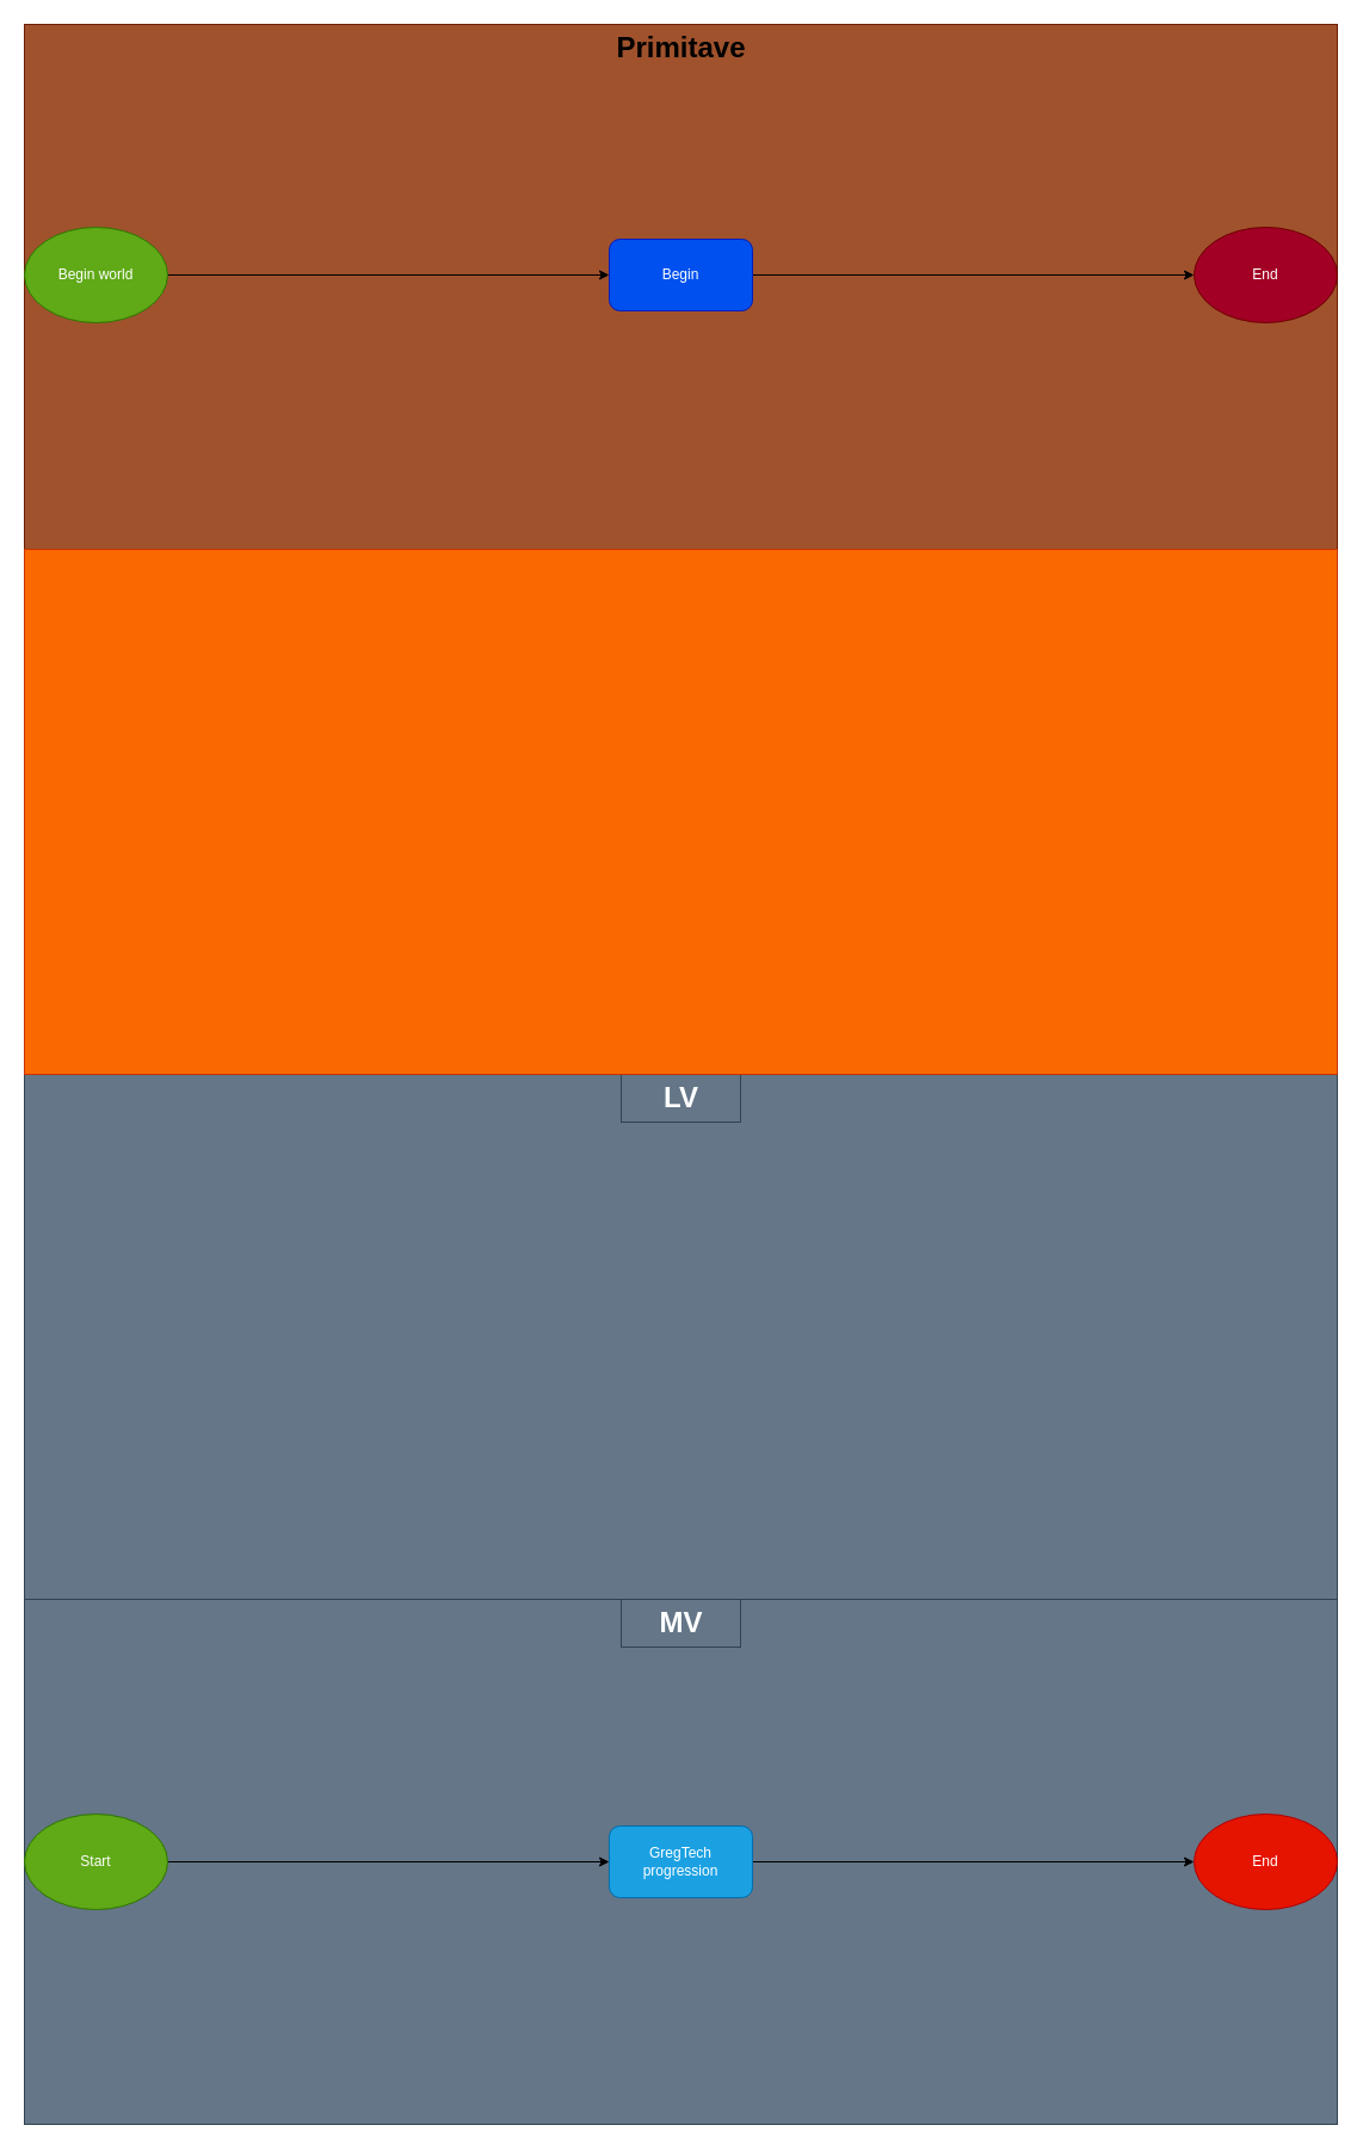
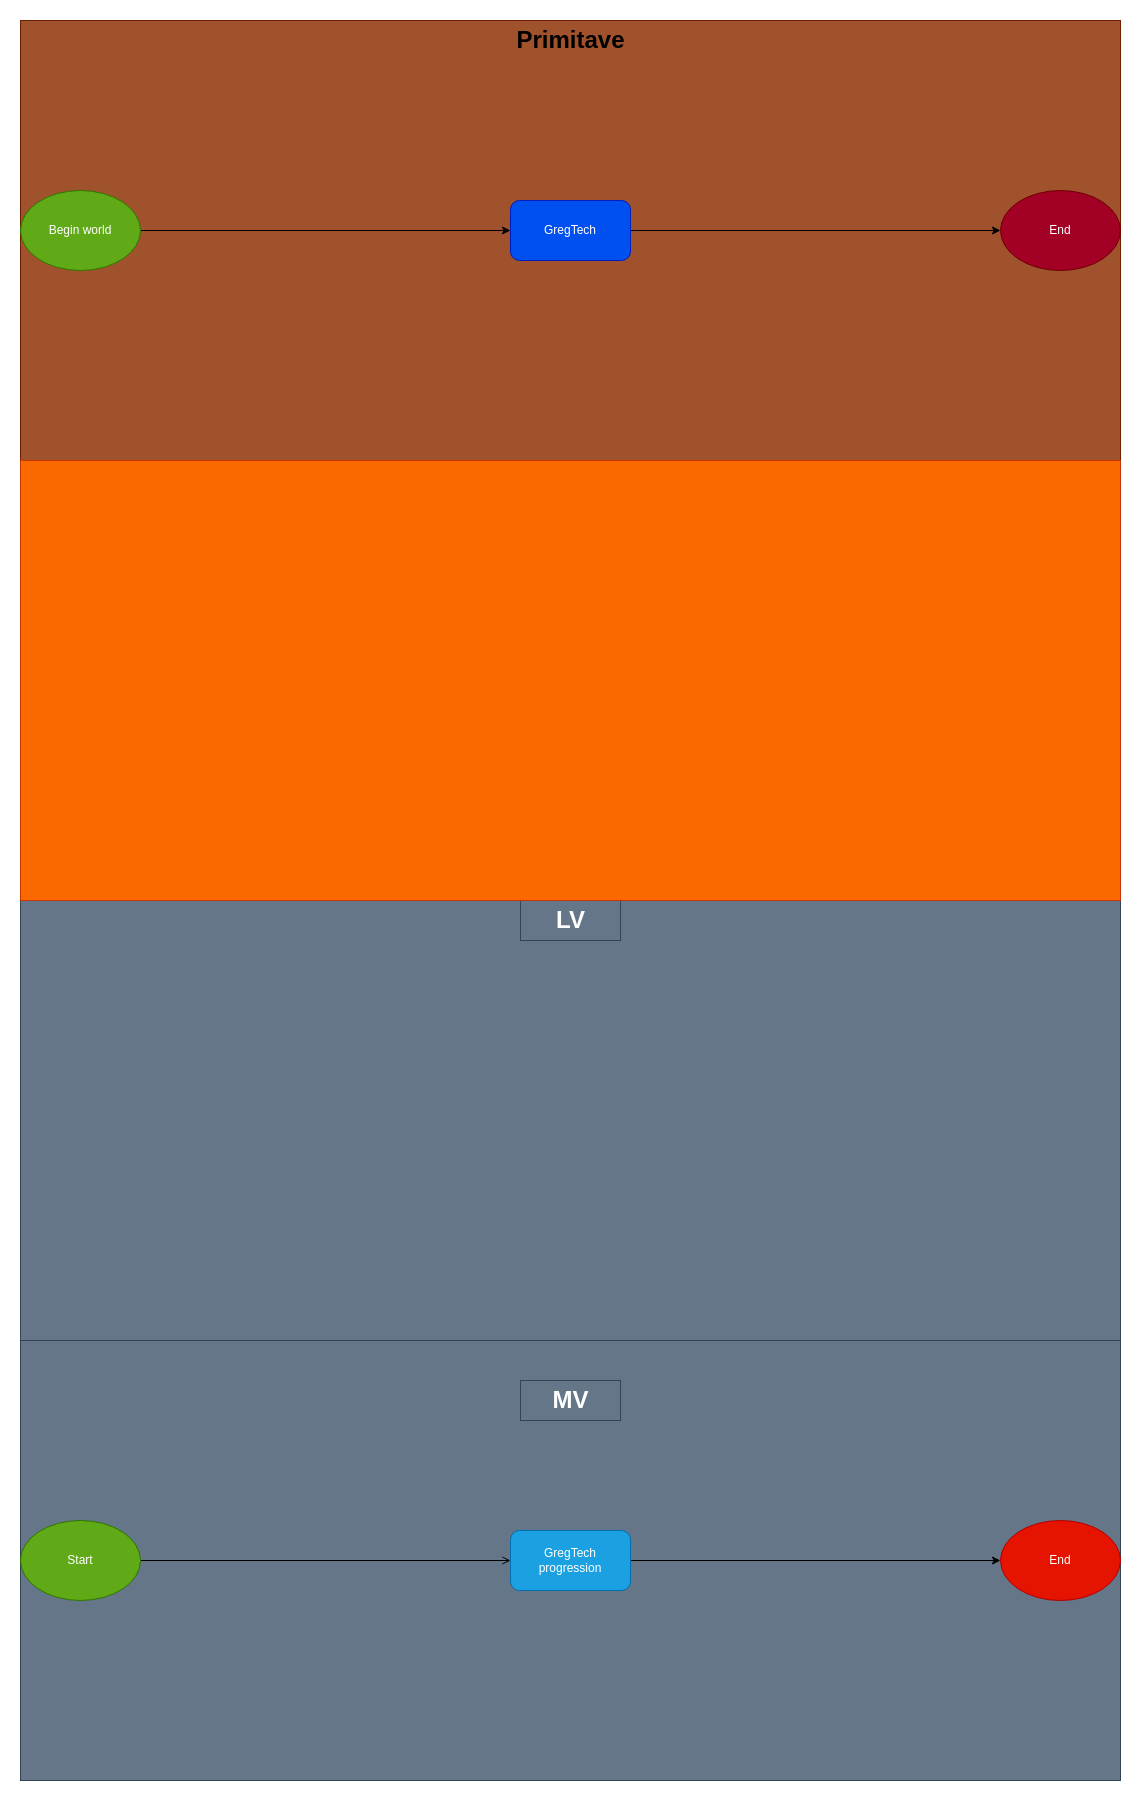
- <mxCell id="11" value="Begin" style="rounded=1;whiteSpace=wrap;html=1;fillColor=#0050ef;fontColor=#ffffff;strokeColor=#001DBC;" parent="1" vertex="1"><mxGeometry x="510" y="200" width="120" height="60" as="geometry" /></mxCell>
+ <mxCell id="11" value="GregTech" style="rounded=1;whiteSpace=wrap;html=1;fillColor=#0050ef;fontColor=#ffffff;strokeColor=#001DBC;" parent="1" vertex="1"><mxGeometry x="510" y="200" width="120" height="60" as="geometry" /></mxCell>
- <mxCell id="7" value="MV" style="text;strokeColor=#314354;fillColor=#647687;html=1;fontSize=24;fontStyle=1;verticalAlign=middle;align=center;fontColor=#ffffff;" parent="5" vertex="1"><mxGeometry x="500" width="100" height="40" as="geometry" /></mxCell>
+ <mxCell id="7" value="MV" style="text;strokeColor=#314354;fillColor=#647687;html=1;fontSize=24;fontStyle=1;verticalAlign=middle;align=center;fontColor=#ffffff;" parent="5" vertex="1"><mxGeometry x="500" y="40" width="100" height="40" as="geometry" /></mxCell>
- <mxCell id="13" style="edgeStyle=none;html=1;" parent="1" source="14" target="16" edge="1"><mxGeometry relative="1" as="geometry" /></mxCell>
+ <mxCell id="13" style="edgeStyle=none;html=1;endArrow=open;" parent="1" source="14" target="16" edge="1"><mxGeometry relative="1" as="geometry" /></mxCell>
